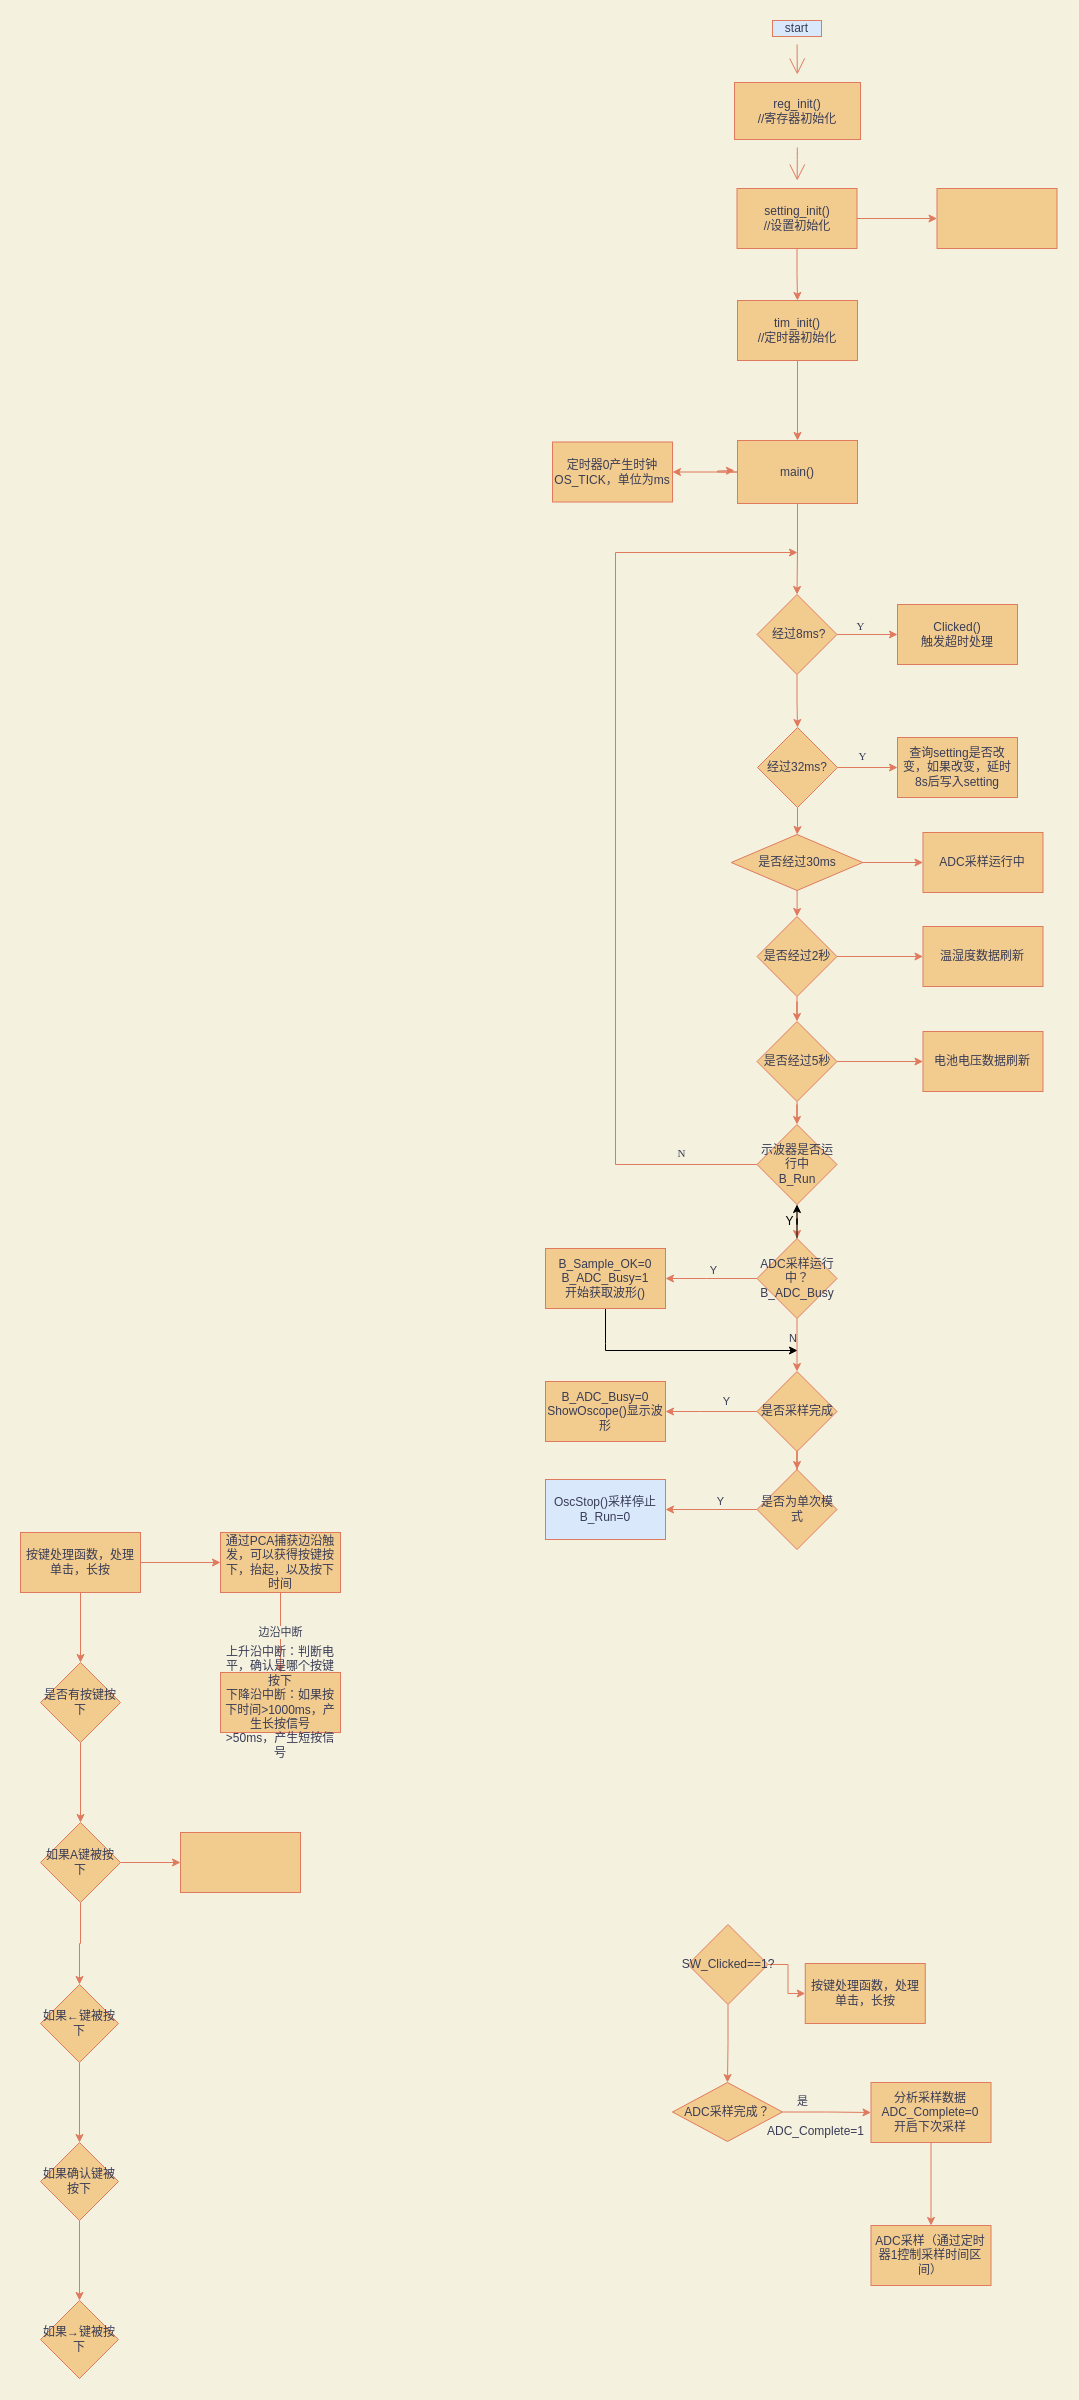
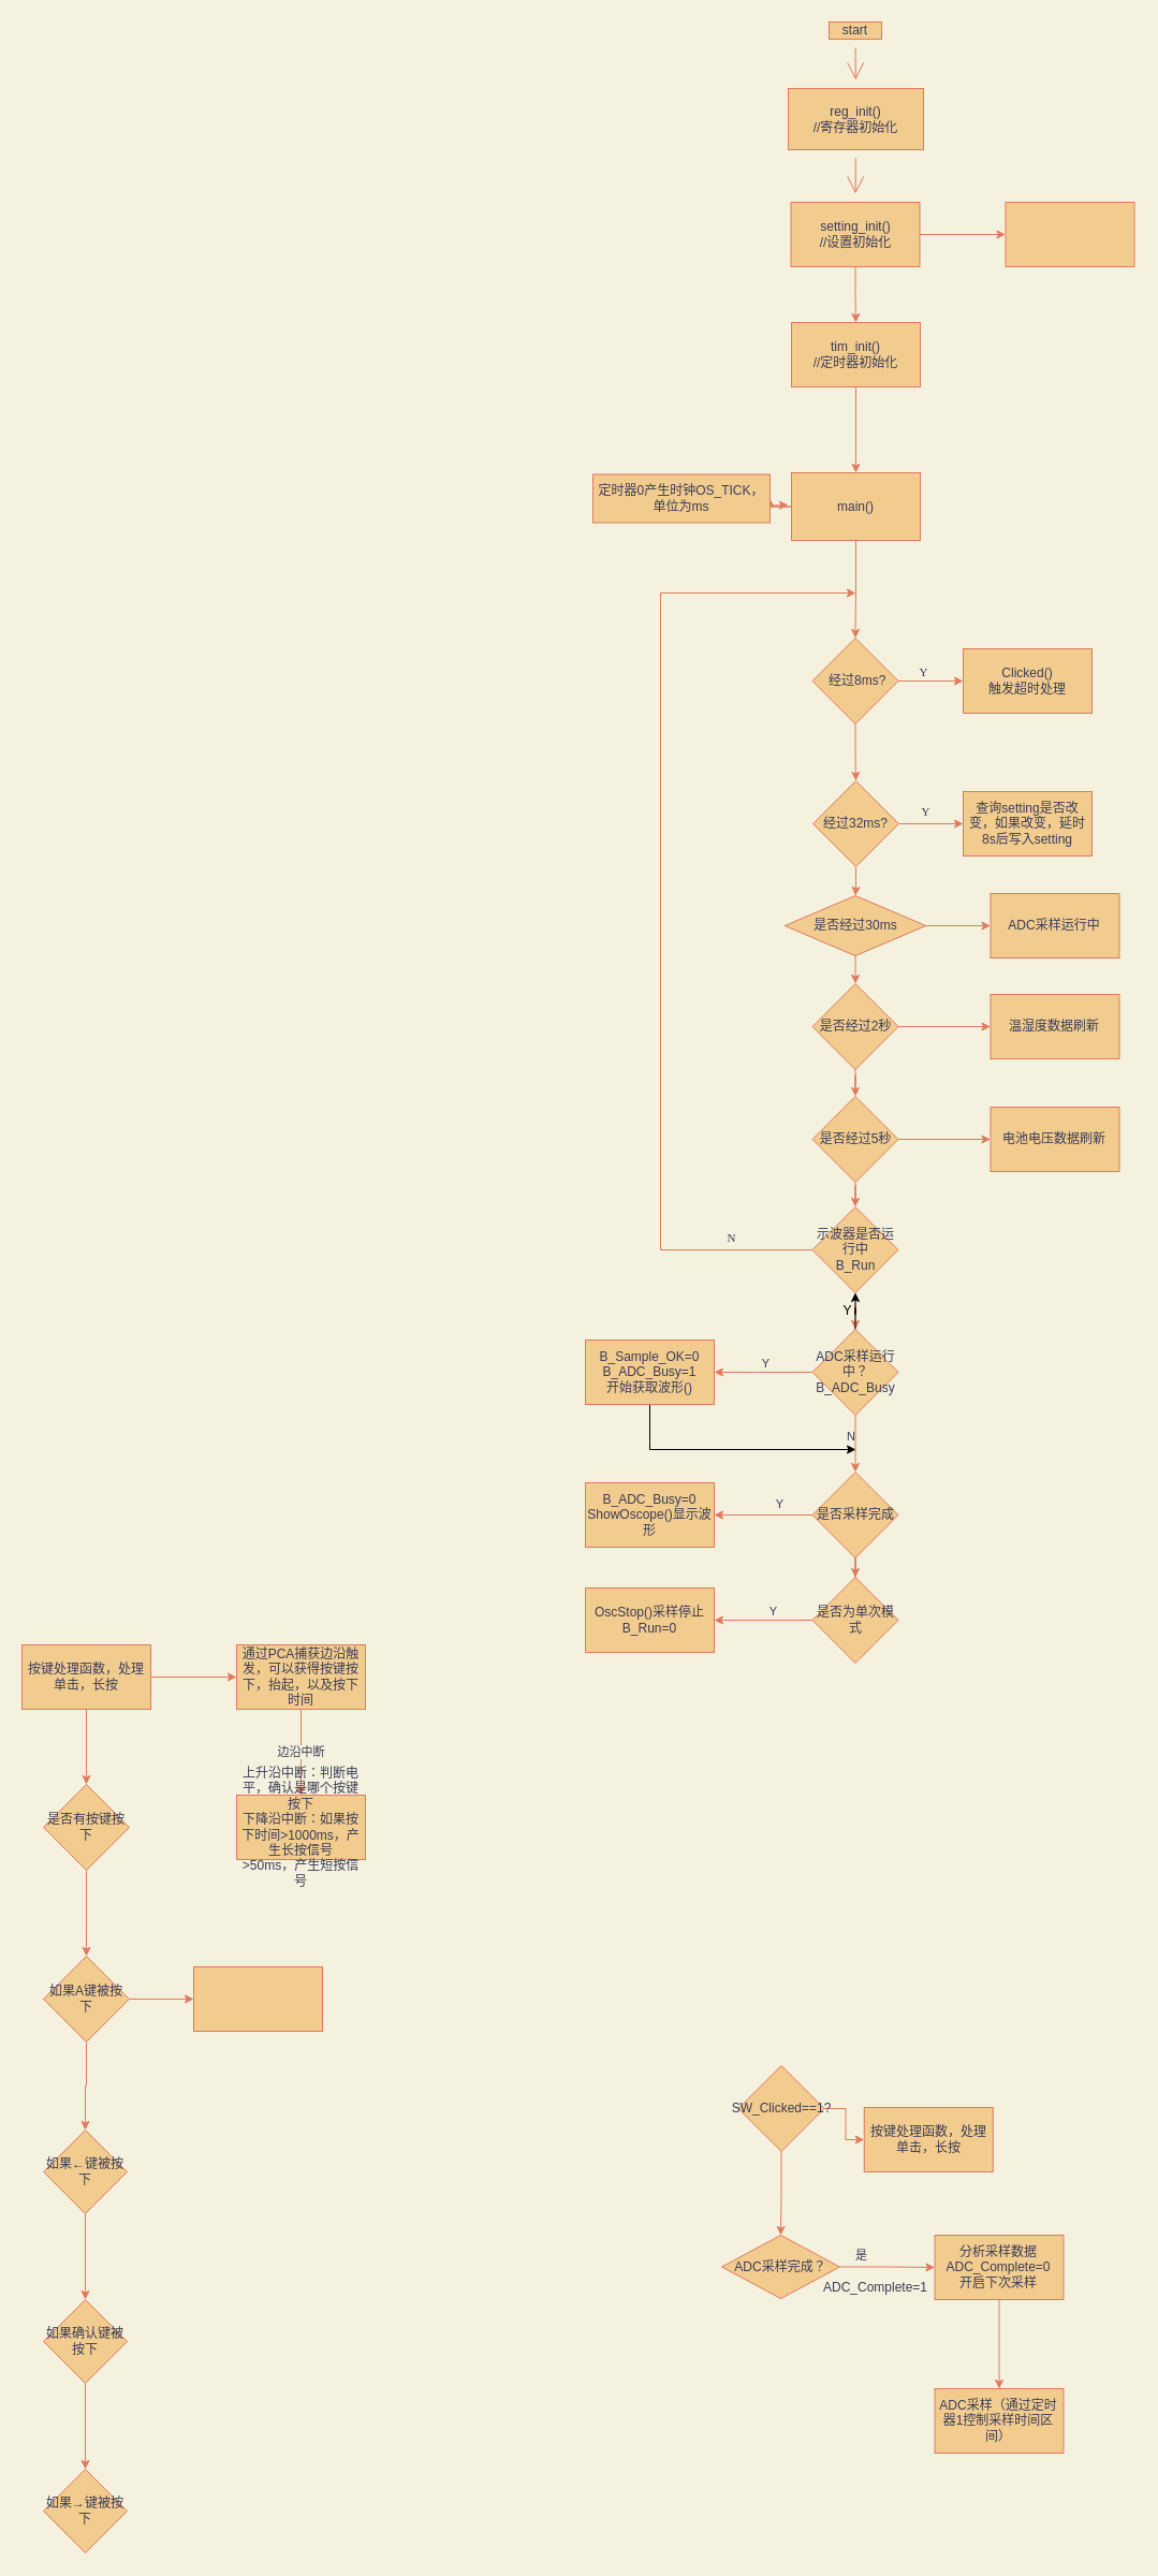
- <mxCell id="3" value="start" style="rounded=0;whiteSpace=wrap;html=1;hachureGap=4;fillColor=#dae8fc;strokeColor=#E07A5F;fontColor=#393C56;" parent="1" vertex="1"><mxGeometry x="772" y="20" width="49" height="16" as="geometry" /></mxCell>
+ <mxCell id="3" value="start" style="rounded=0;whiteSpace=wrap;html=1;hachureGap=4;fillColor=#F2CC8F;strokeColor=#E07A5F;fontColor=#393C56;" parent="1" vertex="1"><mxGeometry x="772" y="20" width="49" height="16" as="geometry" /></mxCell>
- <mxCell id="30" value="定时器0产生时钟OS_TICK，单位为ms" style="whiteSpace=wrap;html=1;fillColor=#F2CC8F;strokeColor=#E07A5F;fontColor=#393C56;hachureGap=4;" parent="1" vertex="1"><mxGeometry x="551.995" y="441.5" width="120" height="60" as="geometry" /></mxCell>
+ <mxCell id="30" value="定时器0产生时钟OS_TICK，单位为ms" style="whiteSpace=wrap;html=1;fillColor=#F2CC8F;strokeColor=#E07A5F;fontColor=#393C56;hachureGap=4;" parent="1" vertex="1"><mxGeometry x="551.995" y="441.5" width="165" height="45" as="geometry" /></mxCell>
- <mxCell id="88" value="OscStop()采样停止&lt;br&gt;B_Run=0" style="whiteSpace=wrap;html=1;fillColor=#dae8fc;strokeColor=#E07A5F;fontColor=#393C56;" parent="1" vertex="1"><mxGeometry x="545" y="1479" width="120" height="60" as="geometry" /></mxCell>
+ <mxCell id="88" value="OscStop()采样停止&lt;br&gt;B_Run=0" style="whiteSpace=wrap;html=1;fillColor=#F2CC8F;strokeColor=#E07A5F;fontColor=#393C56;" parent="1" vertex="1"><mxGeometry x="545" y="1479" width="120" height="60" as="geometry" /></mxCell>
